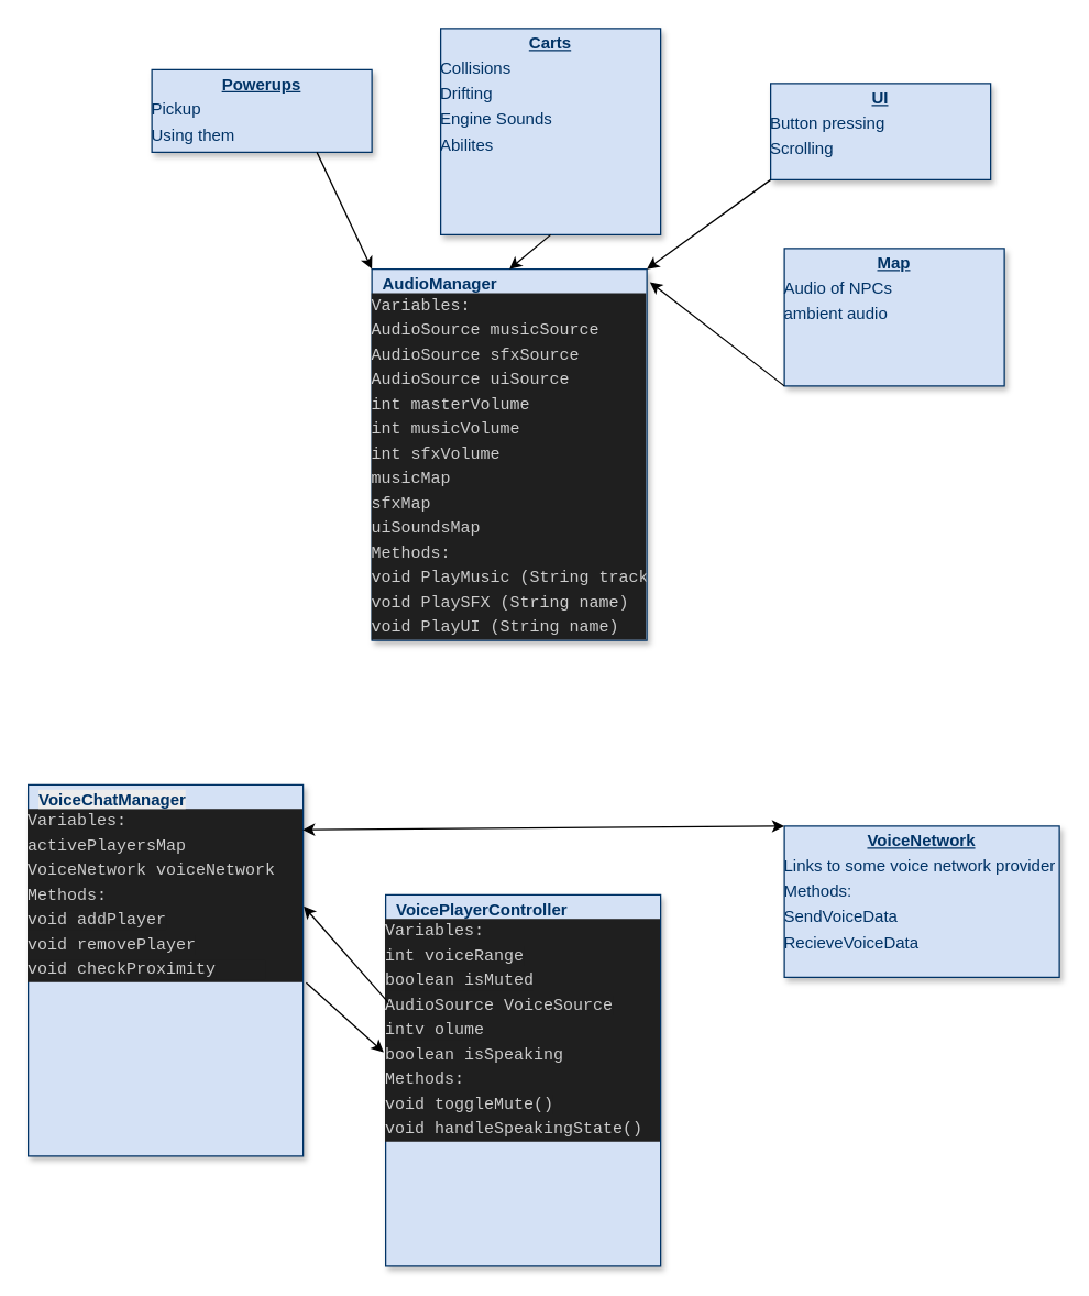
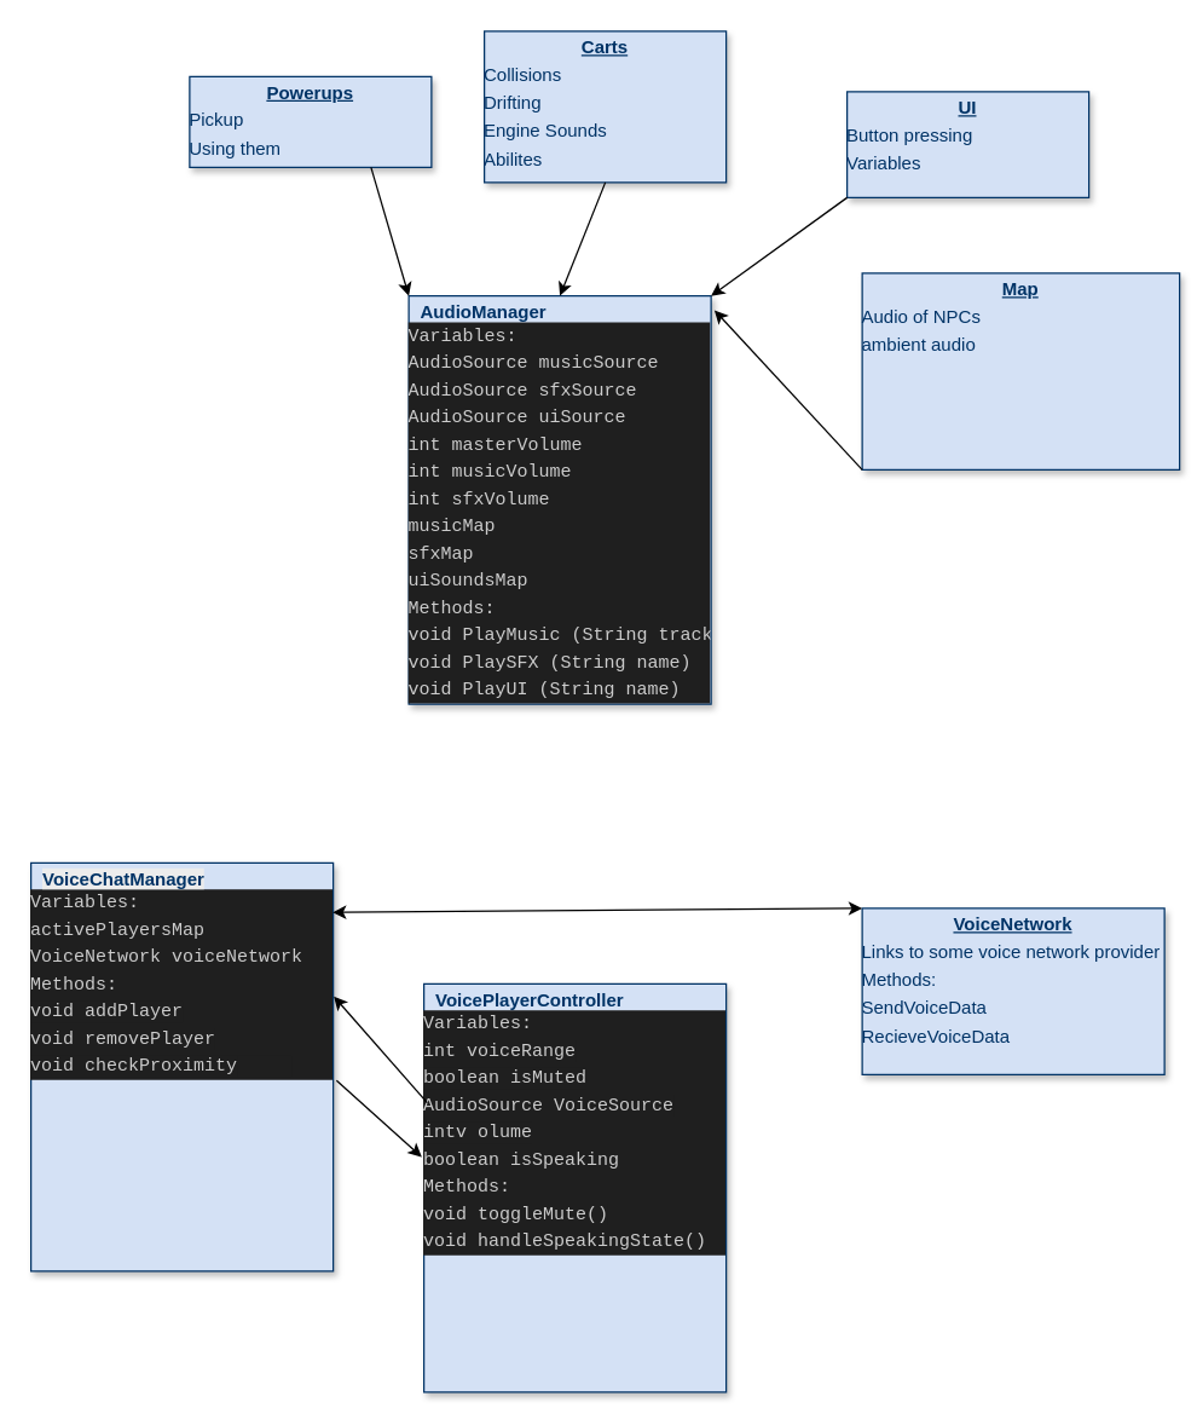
- <mxCell id="7" value="&lt;p style=&quot;margin: 0px; margin-top: 4px; text-align: center; text-decoration: underline;&quot;&gt;&lt;b&gt;Powerups&lt;/b&gt;&lt;/p&gt;&lt;p style=&quot;margin: 4px 0px 0px;&quot;&gt;Pickup&lt;/p&gt;&lt;p style=&quot;margin: 4px 0px 0px;&quot;&gt;Using them&lt;/p&gt;&lt;p style=&quot;margin: 4px 0px 0px;&quot;&gt;&lt;br&gt;&lt;/p&gt;" style="verticalAlign=top;align=left;overflow=fill;fontSize=12;fontFamily=Helvetica;html=1;strokeColor=#003366;shadow=1;fillColor=#D4E1F5;fontColor=#003366" vertex="1" parent="1"><mxGeometry x="110" y="50" width="160" height="60" as="geometry" /></mxCell>
+ <mxCell id="7" value="&lt;p style=&quot;margin: 0px; margin-top: 4px; text-align: center; text-decoration: underline;&quot;&gt;&lt;b&gt;Powerups&lt;/b&gt;&lt;/p&gt;&lt;p style=&quot;margin: 4px 0px 0px;&quot;&gt;Pickup&lt;/p&gt;&lt;p style=&quot;margin: 4px 0px 0px;&quot;&gt;Using them&lt;/p&gt;&lt;p style=&quot;margin: 4px 0px 0px;&quot;&gt;&lt;br&gt;&lt;/p&gt;" style="verticalAlign=top;align=left;overflow=fill;fontSize=12;fontFamily=Helvetica;html=1;strokeColor=#003366;shadow=1;fillColor=#D4E1F5;fontColor=#003366" vertex="1" parent="1"><mxGeometry x="125" y="50" width="160" height="60" as="geometry" /></mxCell>
- <mxCell id="5" value="&lt;p style=&quot;margin: 0px; margin-top: 4px; text-align: center; text-decoration: underline;&quot;&gt;&lt;b&gt;UI&lt;/b&gt;&lt;/p&gt;&lt;p style=&quot;margin: 4px 0px 0px;&quot;&gt;Button pressing&lt;/p&gt;&lt;p style=&quot;margin: 4px 0px 0px;&quot;&gt;Scrolling&lt;/p&gt;" style="verticalAlign=top;align=left;overflow=fill;fontSize=12;fontFamily=Helvetica;html=1;strokeColor=#003366;shadow=1;fillColor=#D4E1F5;fontColor=#003366" vertex="1" parent="1"><mxGeometry x="560" y="60" width="160" height="70" as="geometry" /></mxCell>
+ <mxCell id="5" value="&lt;p style=&quot;margin: 0px; margin-top: 4px; text-align: center; text-decoration: underline;&quot;&gt;&lt;b&gt;UI&lt;/b&gt;&lt;/p&gt;&lt;p style=&quot;margin: 4px 0px 0px;&quot;&gt;Button pressing&lt;/p&gt;&lt;p style=&quot;margin: 4px 0px 0px;&quot;&gt;Variables&lt;/p&gt;" style="verticalAlign=top;align=left;overflow=fill;fontSize=12;fontFamily=Helvetica;html=1;strokeColor=#003366;shadow=1;fillColor=#D4E1F5;fontColor=#003366" vertex="1" parent="1"><mxGeometry x="560" y="60" width="160" height="70" as="geometry" /></mxCell>
- <mxCell id="3" value="&lt;p style=&quot;margin: 0px; margin-top: 4px; text-align: center; text-decoration: underline;&quot;&gt;&lt;b&gt;Carts&lt;/b&gt;&lt;/p&gt;&lt;p style=&quot;margin: 4px 0px 0px;&quot;&gt;Collisions&lt;/p&gt;&lt;p style=&quot;margin: 4px 0px 0px;&quot;&gt;Drifting&lt;/p&gt;&lt;p style=&quot;margin: 4px 0px 0px;&quot;&gt;Engine Sounds&lt;/p&gt;&lt;p style=&quot;margin: 4px 0px 0px;&quot;&gt;Abilites&lt;/p&gt;" style="verticalAlign=top;align=left;overflow=fill;fontSize=12;fontFamily=Helvetica;html=1;strokeColor=#003366;shadow=1;fillColor=#D4E1F5;fontColor=#003366" parent="1" vertex="1"><mxGeometry x="320" y="20" width="160" height="150" as="geometry" /></mxCell>
+ <mxCell id="3" value="&lt;p style=&quot;margin: 0px; margin-top: 4px; text-align: center; text-decoration: underline;&quot;&gt;&lt;b&gt;Carts&lt;/b&gt;&lt;/p&gt;&lt;p style=&quot;margin: 4px 0px 0px;&quot;&gt;Collisions&lt;/p&gt;&lt;p style=&quot;margin: 4px 0px 0px;&quot;&gt;Drifting&lt;/p&gt;&lt;p style=&quot;margin: 4px 0px 0px;&quot;&gt;Engine Sounds&lt;/p&gt;&lt;p style=&quot;margin: 4px 0px 0px;&quot;&gt;Abilites&lt;/p&gt;" style="verticalAlign=top;align=left;overflow=fill;fontSize=12;fontFamily=Helvetica;html=1;strokeColor=#003366;shadow=1;fillColor=#D4E1F5;fontColor=#003366" parent="1" vertex="1"><mxGeometry x="320" y="20" width="160" height="100" as="geometry" /></mxCell>
- <mxCell id="9" value="&lt;p style=&quot;margin: 0px; margin-top: 4px; text-align: center; text-decoration: underline;&quot;&gt;&lt;b&gt;Map&lt;/b&gt;&lt;/p&gt;&lt;p style=&quot;margin: 4px 0px 0px;&quot;&gt;Audio of NPCs&lt;/p&gt;&lt;p style=&quot;margin: 4px 0px 0px;&quot;&gt;ambient audio&lt;/p&gt;&lt;p style=&quot;margin: 4px 0px 0px;&quot;&gt;&lt;br&gt;&lt;/p&gt;&lt;p style=&quot;margin: 4px 0px 0px;&quot;&gt;&lt;br&gt;&lt;/p&gt;&lt;p style=&quot;margin: 4px 0px 0px;&quot;&gt;&lt;br&gt;&lt;/p&gt;" style="verticalAlign=top;align=left;overflow=fill;fontSize=12;fontFamily=Helvetica;html=1;strokeColor=#003366;shadow=1;fillColor=#D4E1F5;fontColor=#003366" vertex="1" parent="1"><mxGeometry x="570" y="180" width="160" height="100" as="geometry" /></mxCell>
+ <mxCell id="9" value="&lt;p style=&quot;margin: 0px; margin-top: 4px; text-align: center; text-decoration: underline;&quot;&gt;&lt;b&gt;Map&lt;/b&gt;&lt;/p&gt;&lt;p style=&quot;margin: 4px 0px 0px;&quot;&gt;Audio of NPCs&lt;/p&gt;&lt;p style=&quot;margin: 4px 0px 0px;&quot;&gt;ambient audio&lt;/p&gt;&lt;p style=&quot;margin: 4px 0px 0px;&quot;&gt;&lt;br&gt;&lt;/p&gt;&lt;p style=&quot;margin: 4px 0px 0px;&quot;&gt;&lt;br&gt;&lt;/p&gt;&lt;p style=&quot;margin: 4px 0px 0px;&quot;&gt;&lt;br&gt;&lt;/p&gt;" style="verticalAlign=top;align=left;overflow=fill;fontSize=12;fontFamily=Helvetica;html=1;strokeColor=#003366;shadow=1;fillColor=#D4E1F5;fontColor=#003366" vertex="1" parent="1"><mxGeometry x="570" y="180" width="210" height="130" as="geometry" /></mxCell>
